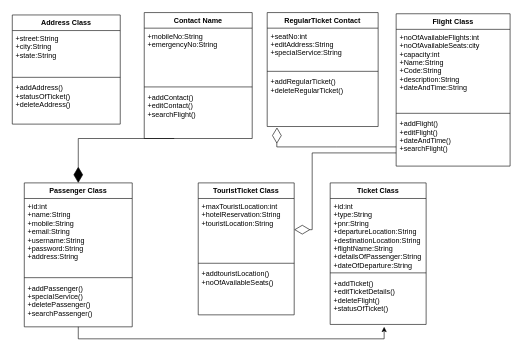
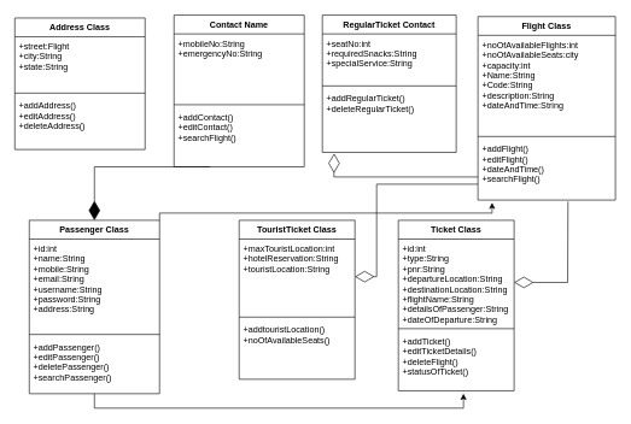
- <mxCell id="11" value="+seatNo:int&#10;+editAddress:String&#10;+specialService:String" style="text;strokeColor=none;fillColor=none;align=left;verticalAlign=top;spacingLeft=4;spacingRight=4;overflow=hidden;rotatable=0;points=[[0,0.5],[1,0.5]];portConstraint=eastwest;" parent="10" vertex="1"><mxGeometry y="26" width="185" height="68" as="geometry" /></mxCell>
+ <mxCell id="11" value="+seatNo:int&#10;+requiredSnacks:String&#10;+specialService:String" style="text;strokeColor=none;fillColor=none;align=left;verticalAlign=top;spacingLeft=4;spacingRight=4;overflow=hidden;rotatable=0;points=[[0,0.5],[1,0.5]];portConstraint=eastwest;" parent="10" vertex="1"><mxGeometry y="26" width="185" height="68" as="geometry" /></mxCell>
- <mxCell id="7" value="+street:String&#10;+city:String&#10;+state:String&#10;" style="text;strokeColor=none;fillColor=none;align=left;verticalAlign=top;spacingLeft=4;spacingRight=4;overflow=hidden;rotatable=0;points=[[0,0.5],[1,0.5]];portConstraint=eastwest;" parent="6" vertex="1"><mxGeometry y="26" width="180" height="74" as="geometry" /></mxCell>
+ <mxCell id="7" value="+street:Flight&#10;+city:String&#10;+state:String&#10;" style="text;strokeColor=none;fillColor=none;align=left;verticalAlign=top;spacingLeft=4;spacingRight=4;overflow=hidden;rotatable=0;points=[[0,0.5],[1,0.5]];portConstraint=eastwest;" parent="6" vertex="1"><mxGeometry y="26" width="180" height="74" as="geometry" /></mxCell>
- <mxCell id="9" value="+addAddress()&#10;+statusOfTicket()&#10;+deleteAddress()&#10;" style="text;strokeColor=none;fillColor=none;align=left;verticalAlign=top;spacingLeft=4;spacingRight=4;overflow=hidden;rotatable=0;points=[[0,0.5],[1,0.5]];portConstraint=eastwest;" parent="6" vertex="1"><mxGeometry y="108" width="180" height="74" as="geometry" /></mxCell>
+ <mxCell id="9" value="+addAddress()&#10;+editAddress()&#10;+deleteAddress()&#10;" style="text;strokeColor=none;fillColor=none;align=left;verticalAlign=top;spacingLeft=4;spacingRight=4;overflow=hidden;rotatable=0;points=[[0,0.5],[1,0.5]];portConstraint=eastwest;" parent="6" vertex="1"><mxGeometry y="108" width="180" height="74" as="geometry" /></mxCell>
+ <mxCell id="23" style="edgeStyle=orthogonalEdgeStyle;rounded=0;orthogonalLoop=1;jettySize=auto;html=1;entryX=0.103;entryY=1.043;entryDx=0;entryDy=0;entryPerimeter=0;exitX=1;exitY=0;exitDx=0;exitDy=0;" edge="1" parent="1" source="24" target="21"><mxGeometry relative="1" as="geometry"><Array as="points"><mxPoint x="220" y="294" /><mxPoint x="680" y="294" /></Array></mxGeometry></mxCell>
+ <mxCell id="33" value="" style="endArrow=diamondThin;endFill=0;endSize=24;html=1;rounded=0;exitX=0.655;exitY=1.024;exitDx=0;exitDy=0;entryX=1;entryY=0.5;entryDx=0;entryDy=0;exitPerimeter=0;" edge="1" parent="1" source="21" target="29"><mxGeometry width="160" relative="1" as="geometry"><mxPoint x="350" y="294" as="sourcePoint" /><mxPoint x="510" y="294" as="targetPoint" /><Array as="points"><mxPoint x="784" y="390" /></Array></mxGeometry></mxCell>
- <mxCell id="27" value="+addPassenger()&#10;+specialService()&#10;+deletePassenger()&#10;+searchPassenger()" style="text;strokeColor=none;fillColor=none;align=left;verticalAlign=top;spacingLeft=4;spacingRight=4;overflow=hidden;rotatable=0;points=[[0,0.5],[1,0.5]];portConstraint=eastwest;" parent="24" vertex="1"><mxGeometry y="162" width="180" height="78" as="geometry" /></mxCell>
+ <mxCell id="27" value="+addPassenger()&#10;+editPassenger()&#10;+deletePassenger()&#10;+searchPassenger()" style="text;strokeColor=none;fillColor=none;align=left;verticalAlign=top;spacingLeft=4;spacingRight=4;overflow=hidden;rotatable=0;points=[[0,0.5],[1,0.5]];portConstraint=eastwest;" parent="24" vertex="1"><mxGeometry y="162" width="180" height="78" as="geometry" /></mxCell>
